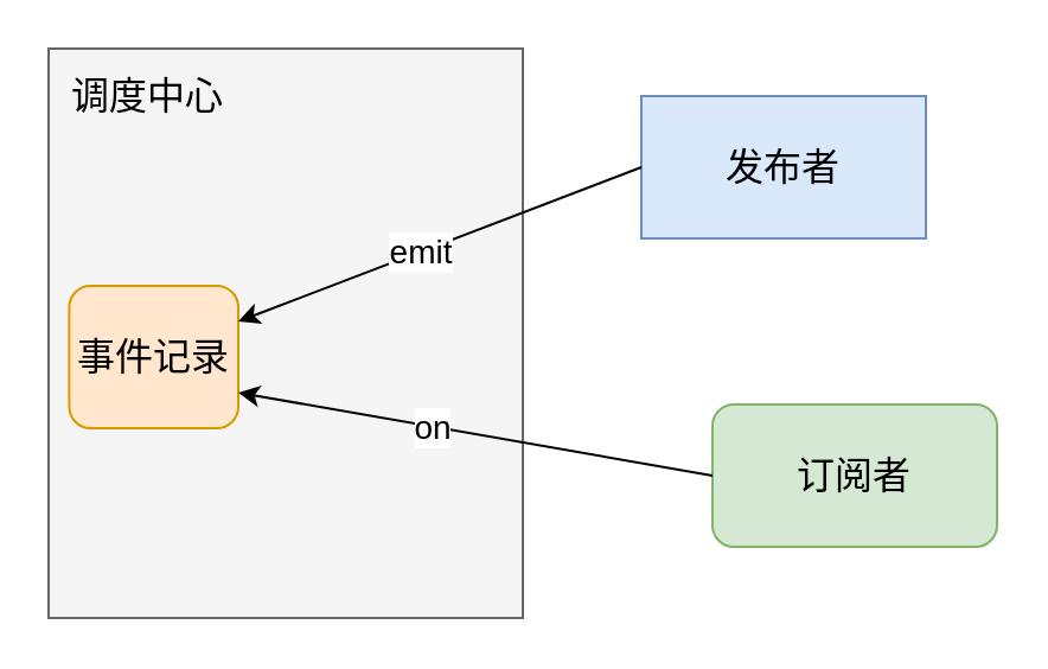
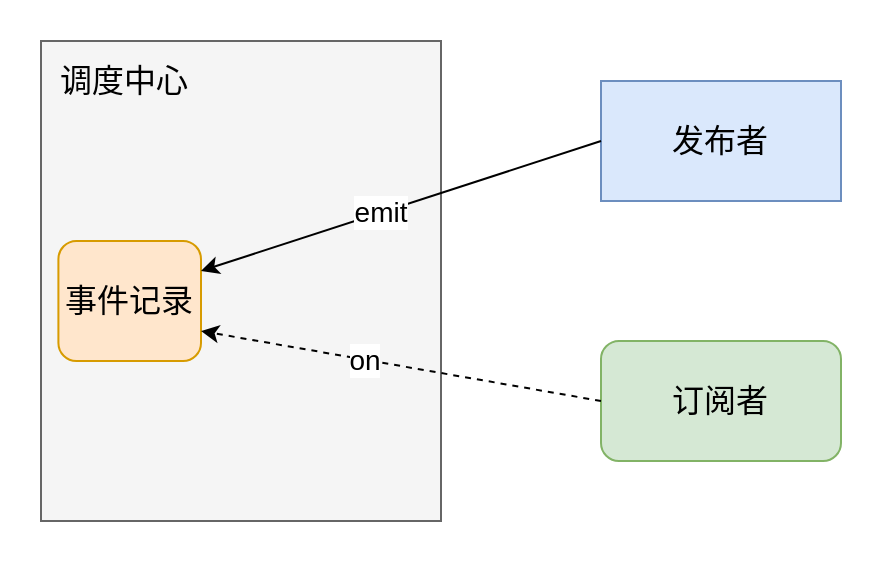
- <mxCell id="6" value="发布者" style="rounded=0;whiteSpace=wrap;html=1;fontSize=16;fillColor=#dae8fc;strokeColor=#6c8ebf;" vertex="1" parent="1"><mxGeometry x="270" y="40" width="120" height="60" as="geometry" /></mxCell>
+ <mxCell id="6" value="发布者" style="rounded=0;whiteSpace=wrap;html=1;fontSize=16;fillColor=#dae8fc;strokeColor=#6c8ebf;" vertex="1" parent="1"><mxGeometry x="300" y="40" width="120" height="60" as="geometry" /></mxCell>
- <mxCell id="10" value="" style="endArrow=classic;html=1;rounded=0;entryX=1;entryY=0.75;entryDx=0;entryDy=0;exitX=0;exitY=0.5;exitDx=0;exitDy=0;" edge="1" parent="1" source="7" target="5"><mxGeometry width="50" height="50" relative="1" as="geometry"><mxPoint x="300" y="270" as="sourcePoint" /><mxPoint x="290" y="120" as="targetPoint" /></mxGeometry></mxCell>
+ <mxCell id="10" value="" style="endArrow=classic;html=1;rounded=0;entryX=1;entryY=0.75;entryDx=0;entryDy=0;exitX=0;exitY=0.5;exitDx=0;exitDy=0;dashed=1;" edge="1" parent="1" source="7" target="5"><mxGeometry width="50" height="50" relative="1" as="geometry"><mxPoint x="300" y="270" as="sourcePoint" /><mxPoint x="290" y="120" as="targetPoint" /></mxGeometry></mxCell>
